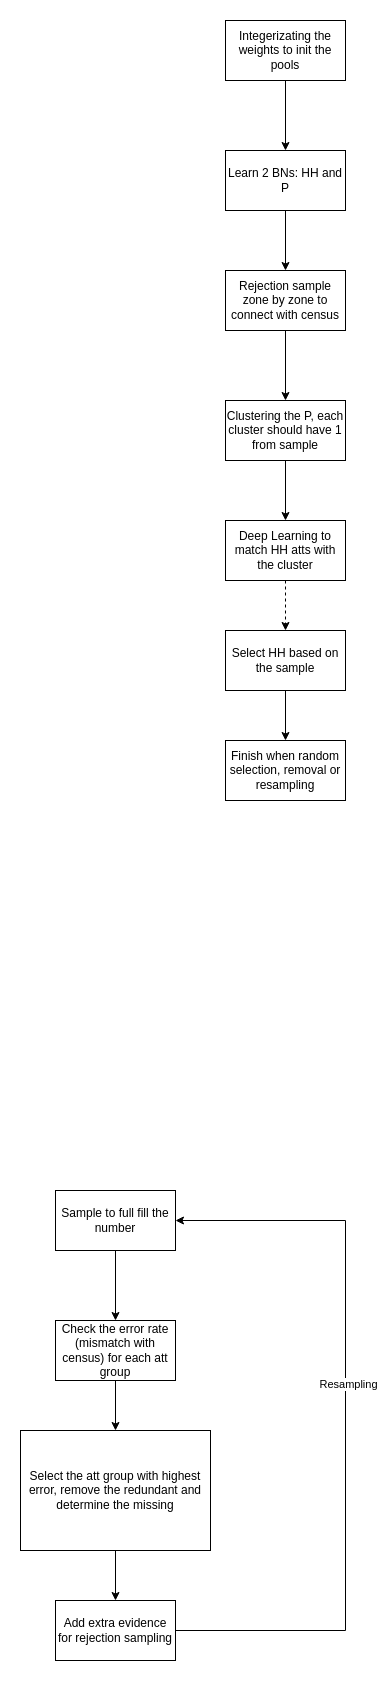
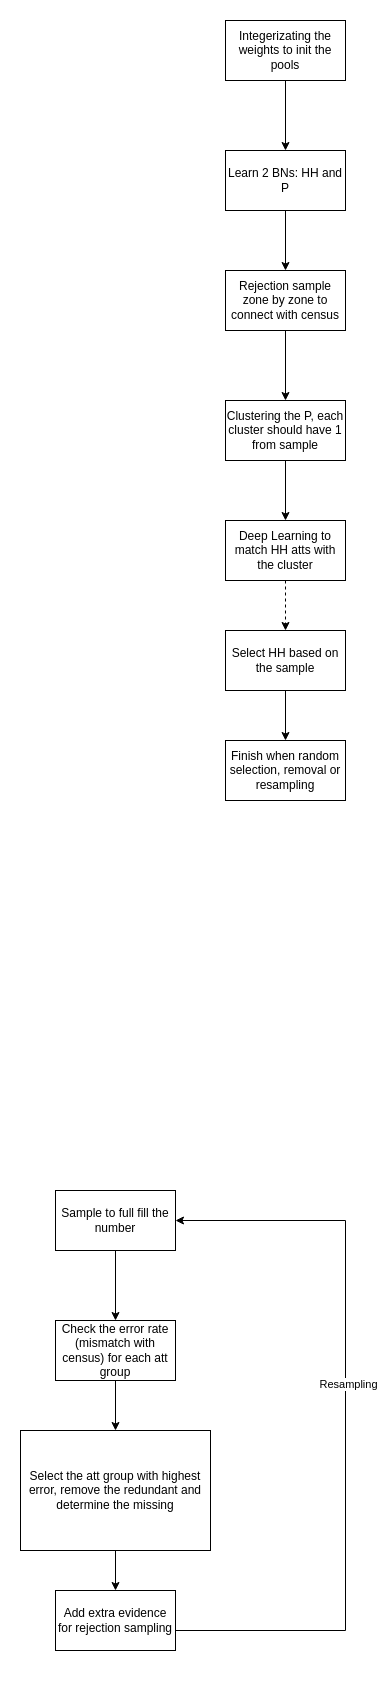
- <mxCell id="23" value="Add extra evidence for rejection sampling" style="rounded=0;whiteSpace=wrap;html=1;" vertex="1" parent="1"><mxGeometry x="55" y="1600" width="120" height="60" as="geometry" /></mxCell>
+ <mxCell id="23" value="Add extra evidence for rejection sampling" style="rounded=0;whiteSpace=wrap;html=1;" vertex="1" parent="1"><mxGeometry x="55" y="1590" width="120" height="60" as="geometry" /></mxCell>
